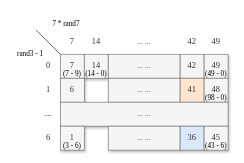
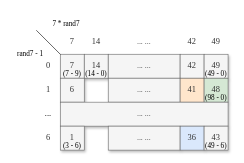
- <mxCell id="24" value="&lt;div class=&quot;okr-block-clipboard&quot;&gt;&lt;/div&gt;&lt;div&gt;&lt;font style=&quot;font-size: 12px&quot;&gt;rand3 - 1 &lt;/font&gt;&lt;/div&gt;" style="text;html=1;strokeColor=none;fillColor=none;align=center;verticalAlign=middle;whiteSpace=wrap;rounded=0;shadow=1;fontFamily=Comic Sans MS;fontSize=14;opacity=0;" vertex="1" parent="1"><mxGeometry x="20" y="70" width="60" height="40" as="geometry" /></mxCell>
+ <mxCell id="24" value="&lt;div class=&quot;okr-block-clipboard&quot;&gt;&lt;/div&gt;&lt;div&gt;&lt;font style=&quot;font-size: 12px&quot;&gt;rand7 - 1 &lt;/font&gt;&lt;/div&gt;" style="text;html=1;strokeColor=none;fillColor=none;align=center;verticalAlign=middle;whiteSpace=wrap;rounded=0;shadow=1;fontFamily=Comic Sans MS;fontSize=14;opacity=0;" vertex="1" parent="1"><mxGeometry x="20" y="70" width="60" height="40" as="geometry" /></mxCell>
- <mxCell id="17" value="&lt;font face=&quot;Comic Sans MS&quot; style=&quot;font-size: 14px&quot;&gt;48&lt;/font&gt;" style="rounded=0;whiteSpace=wrap;html=1;fillColor=#f5f5f5;fontColor=#333333;strokeColor=#666666;shadow=1;" vertex="1" parent="1"><mxGeometry x="340" y="130" width="40" height="40" as="geometry" /></mxCell>
+ <mxCell id="17" value="&lt;font face=&quot;Comic Sans MS&quot; style=&quot;font-size: 14px&quot;&gt;48&lt;/font&gt;" style="rounded=0;whiteSpace=wrap;html=1;fillColor=#d5e8d4;fontColor=#333333;strokeColor=#666666;shadow=1;" vertex="1" parent="1"><mxGeometry x="340" y="130" width="40" height="40" as="geometry" /></mxCell>
- <mxCell id="23" value="&lt;font face=&quot;Comic Sans MS&quot; style=&quot;font-size: 14px&quot;&gt;45&lt;/font&gt;" style="rounded=0;whiteSpace=wrap;html=1;fillColor=#f5f5f5;fontColor=#333333;strokeColor=#666666;shadow=1;" vertex="1" parent="1"><mxGeometry x="340" y="210" width="40" height="40" as="geometry" /></mxCell>
+ <mxCell id="23" value="&lt;font face=&quot;Comic Sans MS&quot; style=&quot;font-size: 14px&quot;&gt;43&lt;/font&gt;" style="rounded=0;whiteSpace=wrap;html=1;fillColor=#f5f5f5;fontColor=#333333;strokeColor=#666666;shadow=1;" vertex="1" parent="1"><mxGeometry x="340" y="210" width="40" height="40" as="geometry" /></mxCell>
- <mxCell id="31" value="&lt;div class=&quot;okr-block-clipboard&quot;&gt;&lt;/div&gt;&lt;div&gt;&lt;font style=&quot;font-size: 12px&quot;&gt;(43 - 6)&lt;/font&gt;&lt;/div&gt;" style="text;html=1;strokeColor=none;fillColor=none;align=center;verticalAlign=middle;whiteSpace=wrap;rounded=0;shadow=1;fontFamily=Comic Sans MS;fontSize=14;opacity=0;" vertex="1" parent="1"><mxGeometry x="335" y="235" width="50" height="15" as="geometry" /></mxCell>
+ <mxCell id="31" value="&lt;div class=&quot;okr-block-clipboard&quot;&gt;&lt;/div&gt;&lt;div&gt;&lt;font style=&quot;font-size: 12px&quot;&gt;(49 - 6)&lt;/font&gt;&lt;/div&gt;" style="text;html=1;strokeColor=none;fillColor=none;align=center;verticalAlign=middle;whiteSpace=wrap;rounded=0;shadow=1;fontFamily=Comic Sans MS;fontSize=14;opacity=0;" vertex="1" parent="1"><mxGeometry x="335" y="235" width="50" height="15" as="geometry" /></mxCell>
